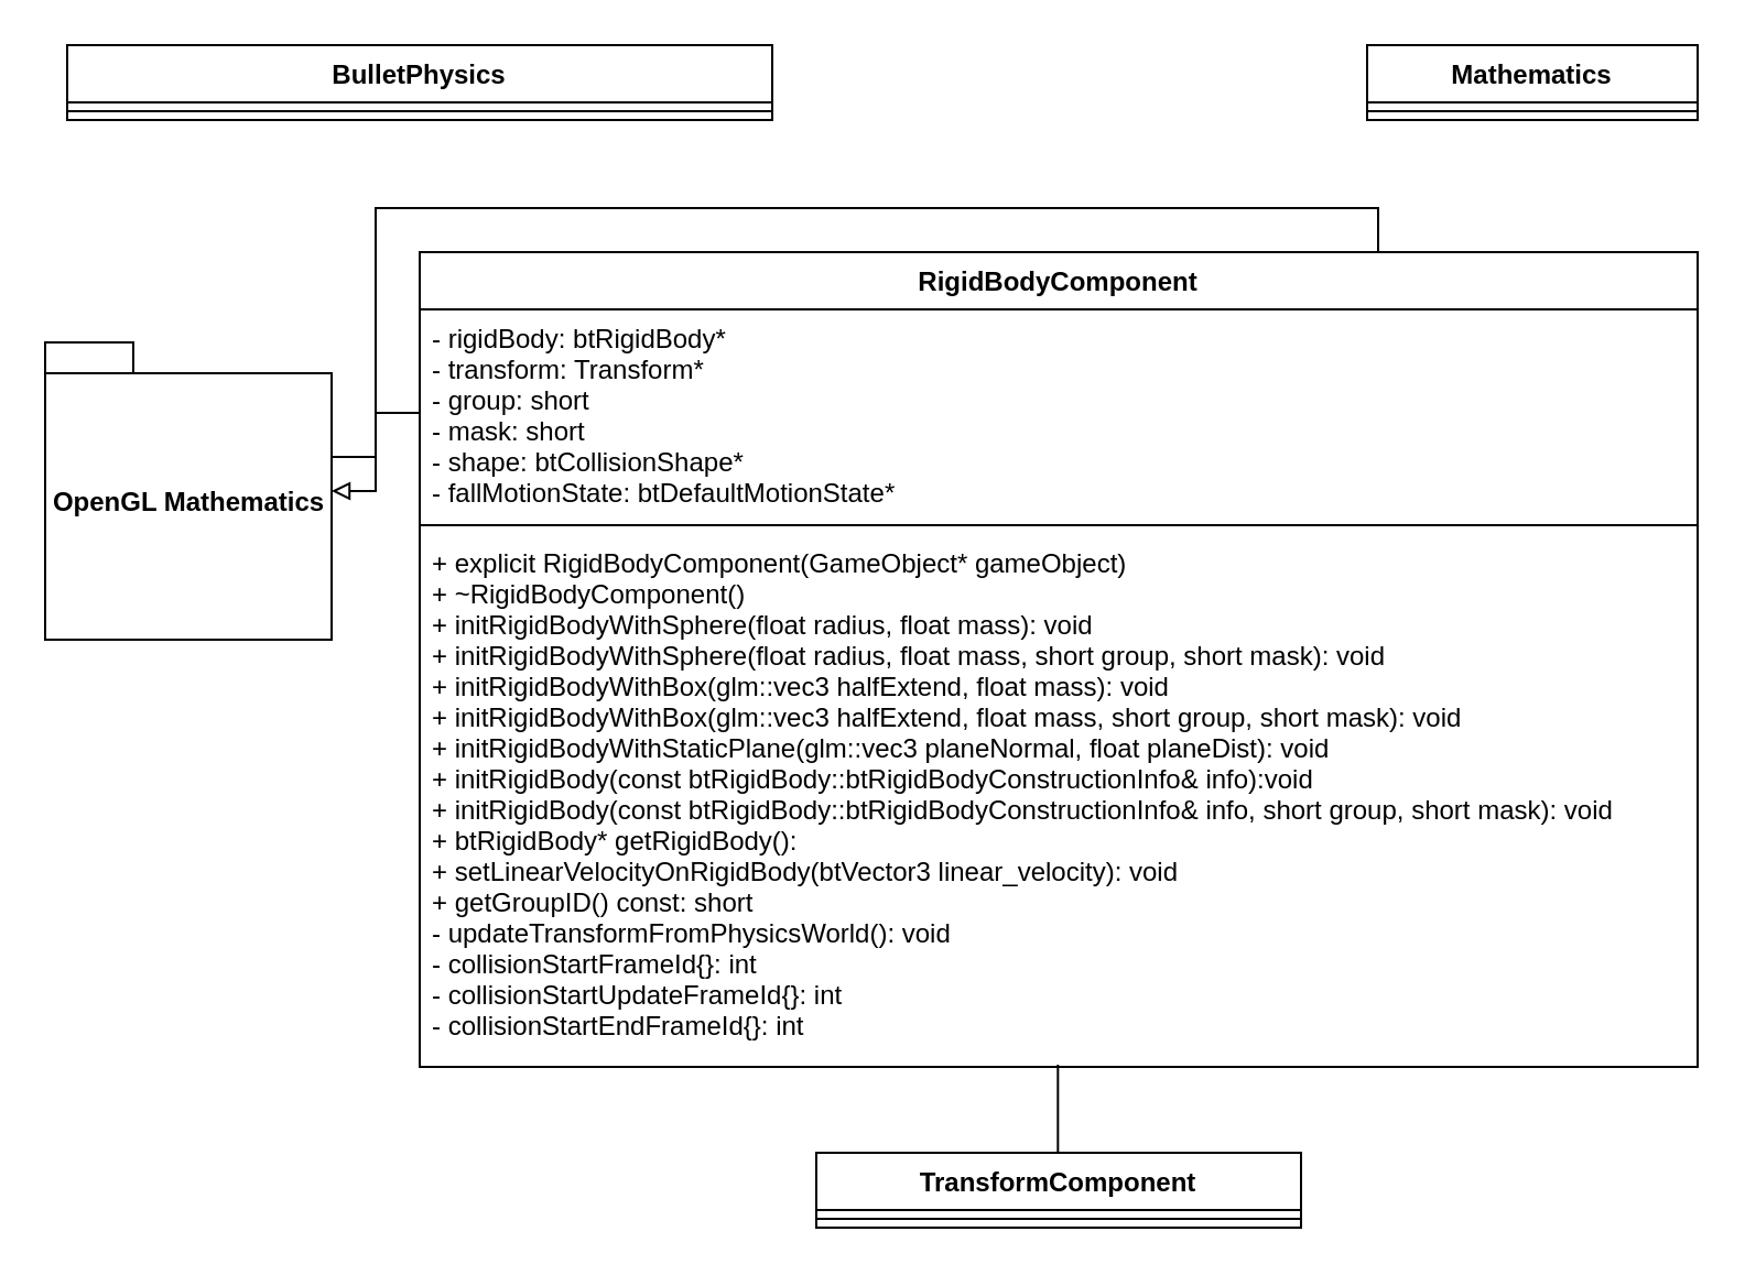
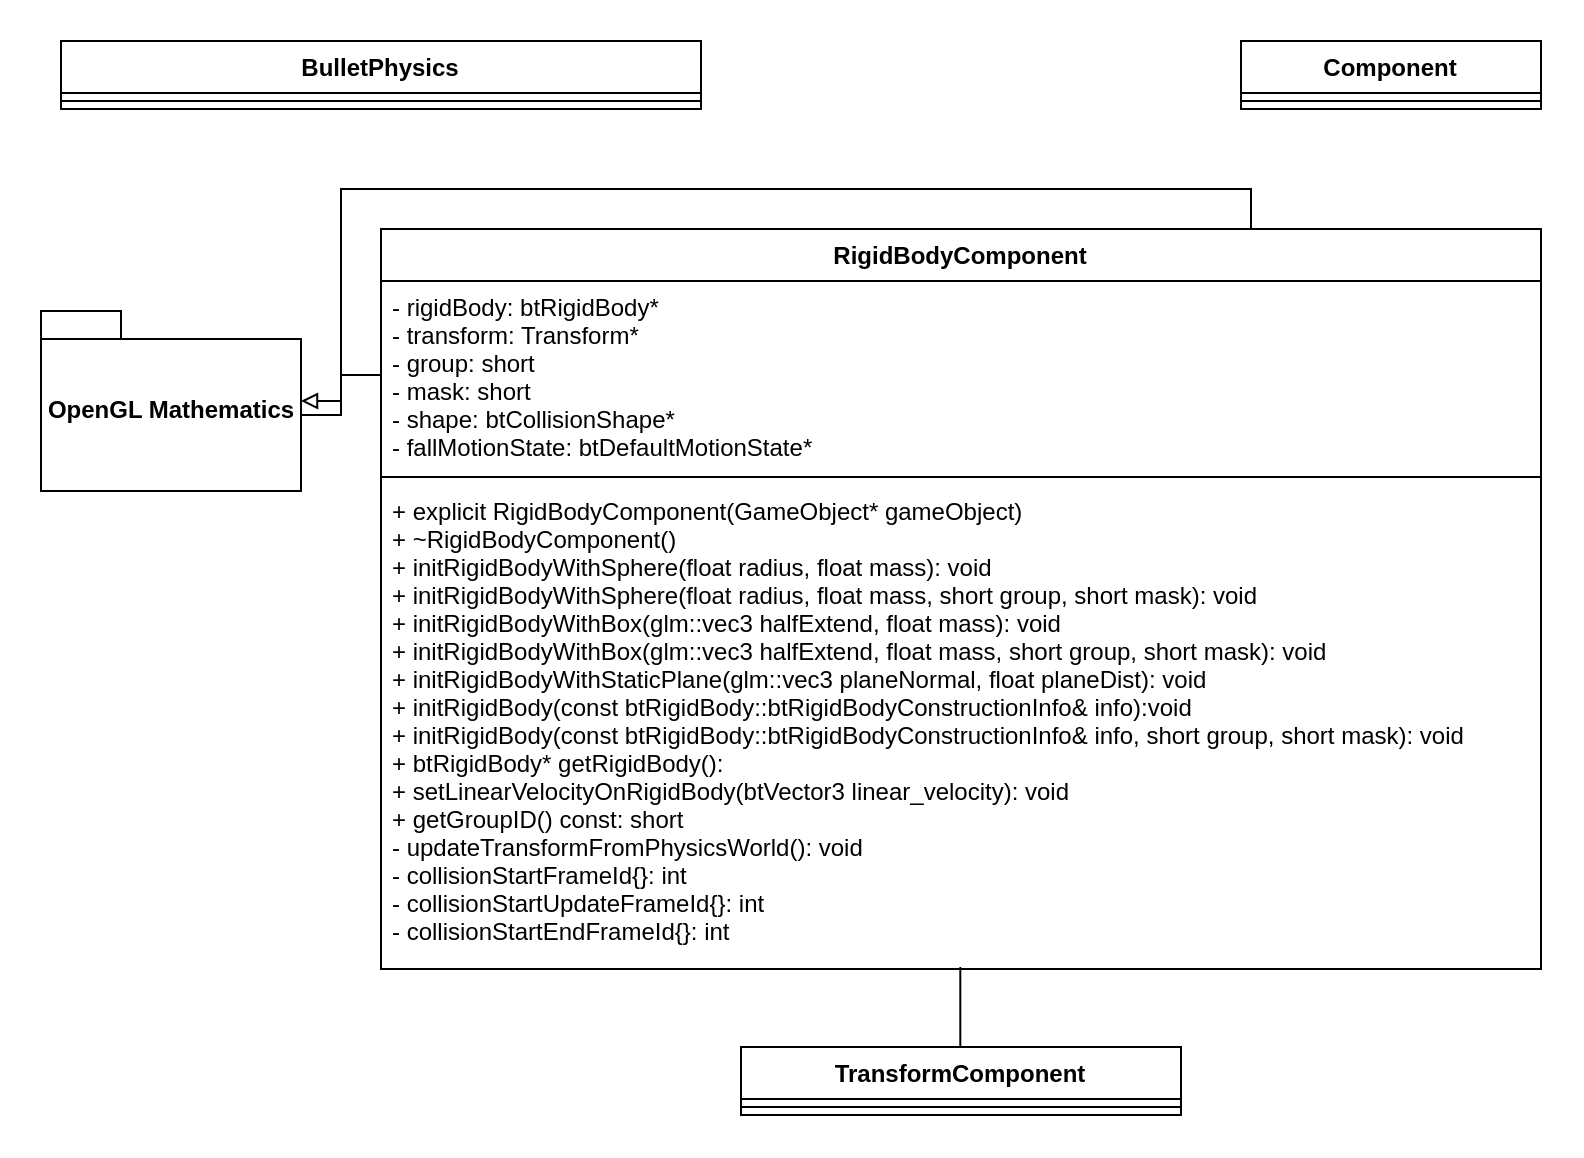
- <mxCell id="11" value="Mathematics" style="swimlane;fontStyle=1;align=center;verticalAlign=top;childLayout=stackLayout;horizontal=1;startSize=26;horizontalStack=0;resizeParent=1;resizeParentMax=0;resizeLast=0;collapsible=1;marginBottom=0;" parent="1" vertex="1"><mxGeometry x="620" y="20" width="150" height="34" as="geometry" /></mxCell>
+ <mxCell id="11" value="Component" style="swimlane;fontStyle=1;align=center;verticalAlign=top;childLayout=stackLayout;horizontal=1;startSize=26;horizontalStack=0;resizeParent=1;resizeParentMax=0;resizeLast=0;collapsible=1;marginBottom=0;" parent="1" vertex="1"><mxGeometry x="620" y="20" width="150" height="34" as="geometry" /></mxCell>
- <mxCell id="7" value="OpenGL Mathematics" style="shape=folder;fontStyle=1;spacingTop=10;tabWidth=40;tabHeight=14;tabPosition=left;html=1;" parent="1" vertex="1"><mxGeometry x="20" y="155" width="130" height="135" as="geometry" /></mxCell>
+ <mxCell id="7" value="OpenGL Mathematics" style="shape=folder;fontStyle=1;spacingTop=10;tabWidth=40;tabHeight=14;tabPosition=left;html=1;" parent="1" vertex="1"><mxGeometry x="20" y="155" width="130" height="90" as="geometry" /></mxCell>
